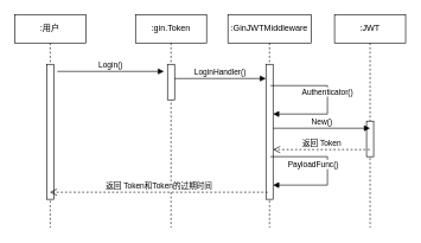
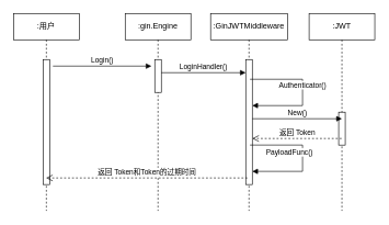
- <mxCell id="2" value=":gin.Token" style="shape=umlLifeline;perimeter=lifelinePerimeter;whiteSpace=wrap;html=1;container=0;dropTarget=0;collapsible=0;recursiveResize=0;outlineConnect=0;portConstraint=eastwest;newEdgeStyle={&quot;edgeStyle&quot;:&quot;elbowEdgeStyle&quot;,&quot;elbow&quot;:&quot;vertical&quot;,&quot;curved&quot;:0,&quot;rounded&quot;:0};" parent="1" vertex="1"><mxGeometry x="190" y="20" width="100" height="300" as="geometry" /></mxCell>
+ <mxCell id="2" value=":gin.Engine" style="shape=umlLifeline;perimeter=lifelinePerimeter;whiteSpace=wrap;html=1;container=0;dropTarget=0;collapsible=0;recursiveResize=0;outlineConnect=0;portConstraint=eastwest;newEdgeStyle={&quot;edgeStyle&quot;:&quot;elbowEdgeStyle&quot;,&quot;elbow&quot;:&quot;vertical&quot;,&quot;curved&quot;:0,&quot;rounded&quot;:0};" parent="1" vertex="1"><mxGeometry x="190" y="20" width="100" height="300" as="geometry" /></mxCell>
